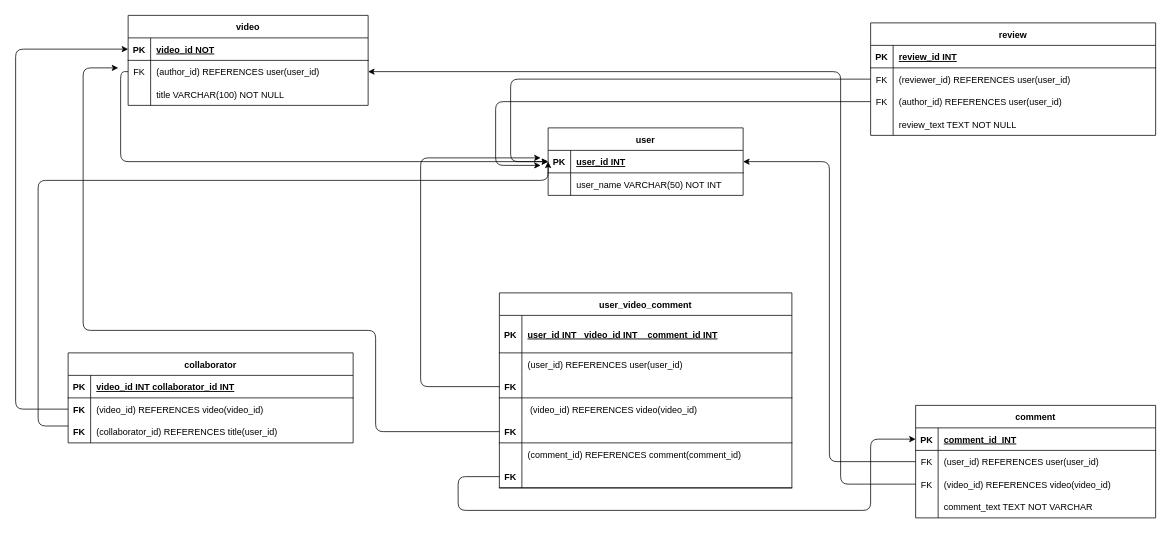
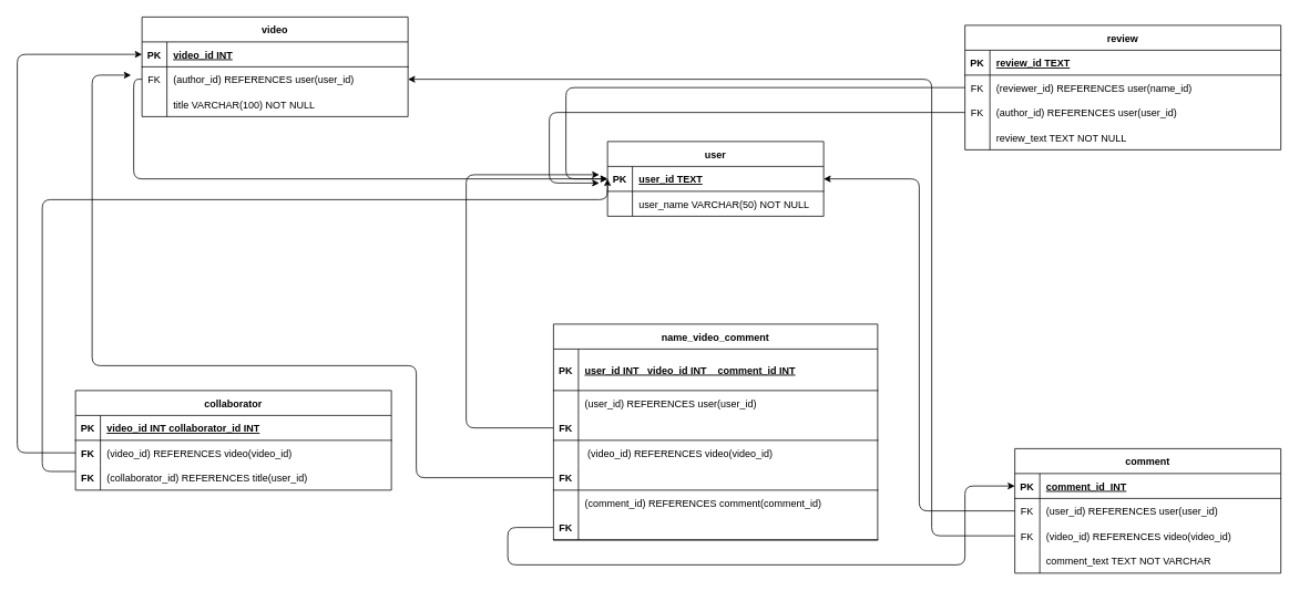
- <mxCell id="12" value="video_id NOT " style="shape=partialRectangle;overflow=hidden;connectable=0;align=left;top=0;left=0;bottom=0;right=0;spacingLeft=6;fontStyle=5;fillColor=none;" vertex="1" parent="10"><mxGeometry x="30" width="290" height="30" as="geometry"><mxRectangle width="290" height="30" as="alternateBounds" /></mxGeometry></mxCell>
+ <mxCell id="12" value="video_id INT " style="shape=partialRectangle;overflow=hidden;connectable=0;align=left;top=0;left=0;bottom=0;right=0;spacingLeft=6;fontStyle=5;fillColor=none;" vertex="1" parent="10"><mxGeometry x="30" width="290" height="30" as="geometry"><mxRectangle width="290" height="30" as="alternateBounds" /></mxGeometry></mxCell>
- <mxCell id="35" value="review_id INT " style="shape=partialRectangle;overflow=hidden;connectable=0;align=left;top=0;left=0;bottom=0;right=0;spacingLeft=6;fontStyle=5;fillColor=none;" vertex="1" parent="33"><mxGeometry x="30" width="350" height="30" as="geometry"><mxRectangle width="350" height="30" as="alternateBounds" /></mxGeometry></mxCell>
+ <mxCell id="35" value="review_id TEXT " style="shape=partialRectangle;overflow=hidden;connectable=0;align=left;top=0;left=0;bottom=0;right=0;spacingLeft=6;fontStyle=5;fillColor=none;" vertex="1" parent="33"><mxGeometry x="30" width="350" height="30" as="geometry"><mxRectangle width="350" height="30" as="alternateBounds" /></mxGeometry></mxCell>
- <mxCell id="38" value="(reviewer_id) REFERENCES user(user_id)" style="shape=partialRectangle;overflow=hidden;connectable=0;align=left;top=0;left=0;bottom=0;right=0;spacingLeft=6;fillColor=none;" vertex="1" parent="36"><mxGeometry x="30" width="350" height="30" as="geometry"><mxRectangle width="350" height="30" as="alternateBounds" /></mxGeometry></mxCell>
+ <mxCell id="38" value="(reviewer_id) REFERENCES user(name_id)" style="shape=partialRectangle;overflow=hidden;connectable=0;align=left;top=0;left=0;bottom=0;right=0;spacingLeft=6;fillColor=none;" vertex="1" parent="36"><mxGeometry x="30" width="350" height="30" as="geometry"><mxRectangle width="350" height="30" as="alternateBounds" /></mxGeometry></mxCell>
- <mxCell id="5" value="user_id INT " style="shape=partialRectangle;overflow=hidden;connectable=0;align=left;top=0;left=0;bottom=0;right=0;spacingLeft=6;fontStyle=5;fillColor=none;" vertex="1" parent="3"><mxGeometry x="30" width="230" height="30" as="geometry"><mxRectangle width="230" height="30" as="alternateBounds" /></mxGeometry></mxCell>
+ <mxCell id="5" value="user_id TEXT " style="shape=partialRectangle;overflow=hidden;connectable=0;align=left;top=0;left=0;bottom=0;right=0;spacingLeft=6;fontStyle=5;fillColor=none;" vertex="1" parent="3"><mxGeometry x="30" width="230" height="30" as="geometry"><mxRectangle width="230" height="30" as="alternateBounds" /></mxGeometry></mxCell>
- <mxCell id="8" value="user_name VARCHAR(50) NOT INT" style="shape=partialRectangle;overflow=hidden;connectable=0;align=left;top=0;left=0;bottom=0;right=0;spacingLeft=6;fillColor=none;" vertex="1" parent="6"><mxGeometry x="30" width="230" height="30" as="geometry"><mxRectangle width="230" height="30" as="alternateBounds" /></mxGeometry></mxCell>
+ <mxCell id="8" value="user_name VARCHAR(50) NOT NULL" style="shape=partialRectangle;overflow=hidden;connectable=0;align=left;top=0;left=0;bottom=0;right=0;spacingLeft=6;fillColor=none;" vertex="1" parent="6"><mxGeometry x="30" width="230" height="30" as="geometry"><mxRectangle width="230" height="30" as="alternateBounds" /></mxGeometry></mxCell>
- <mxCell id="55" value="user_video_comment" style="shape=table;startSize=30;container=1;collapsible=1;childLayout=tableLayout;fixedRows=1;rowLines=0;fontStyle=1;align=center;resizeLast=1;fillColor=none;" vertex="1" parent="1"><mxGeometry x="665" y="390" width="390" height="260" as="geometry" /></mxCell>
+ <mxCell id="55" value="name_video_comment" style="shape=table;startSize=30;container=1;collapsible=1;childLayout=tableLayout;fixedRows=1;rowLines=0;fontStyle=1;align=center;resizeLast=1;fillColor=none;" vertex="1" parent="1"><mxGeometry x="665" y="390" width="390" height="260" as="geometry" /></mxCell>
